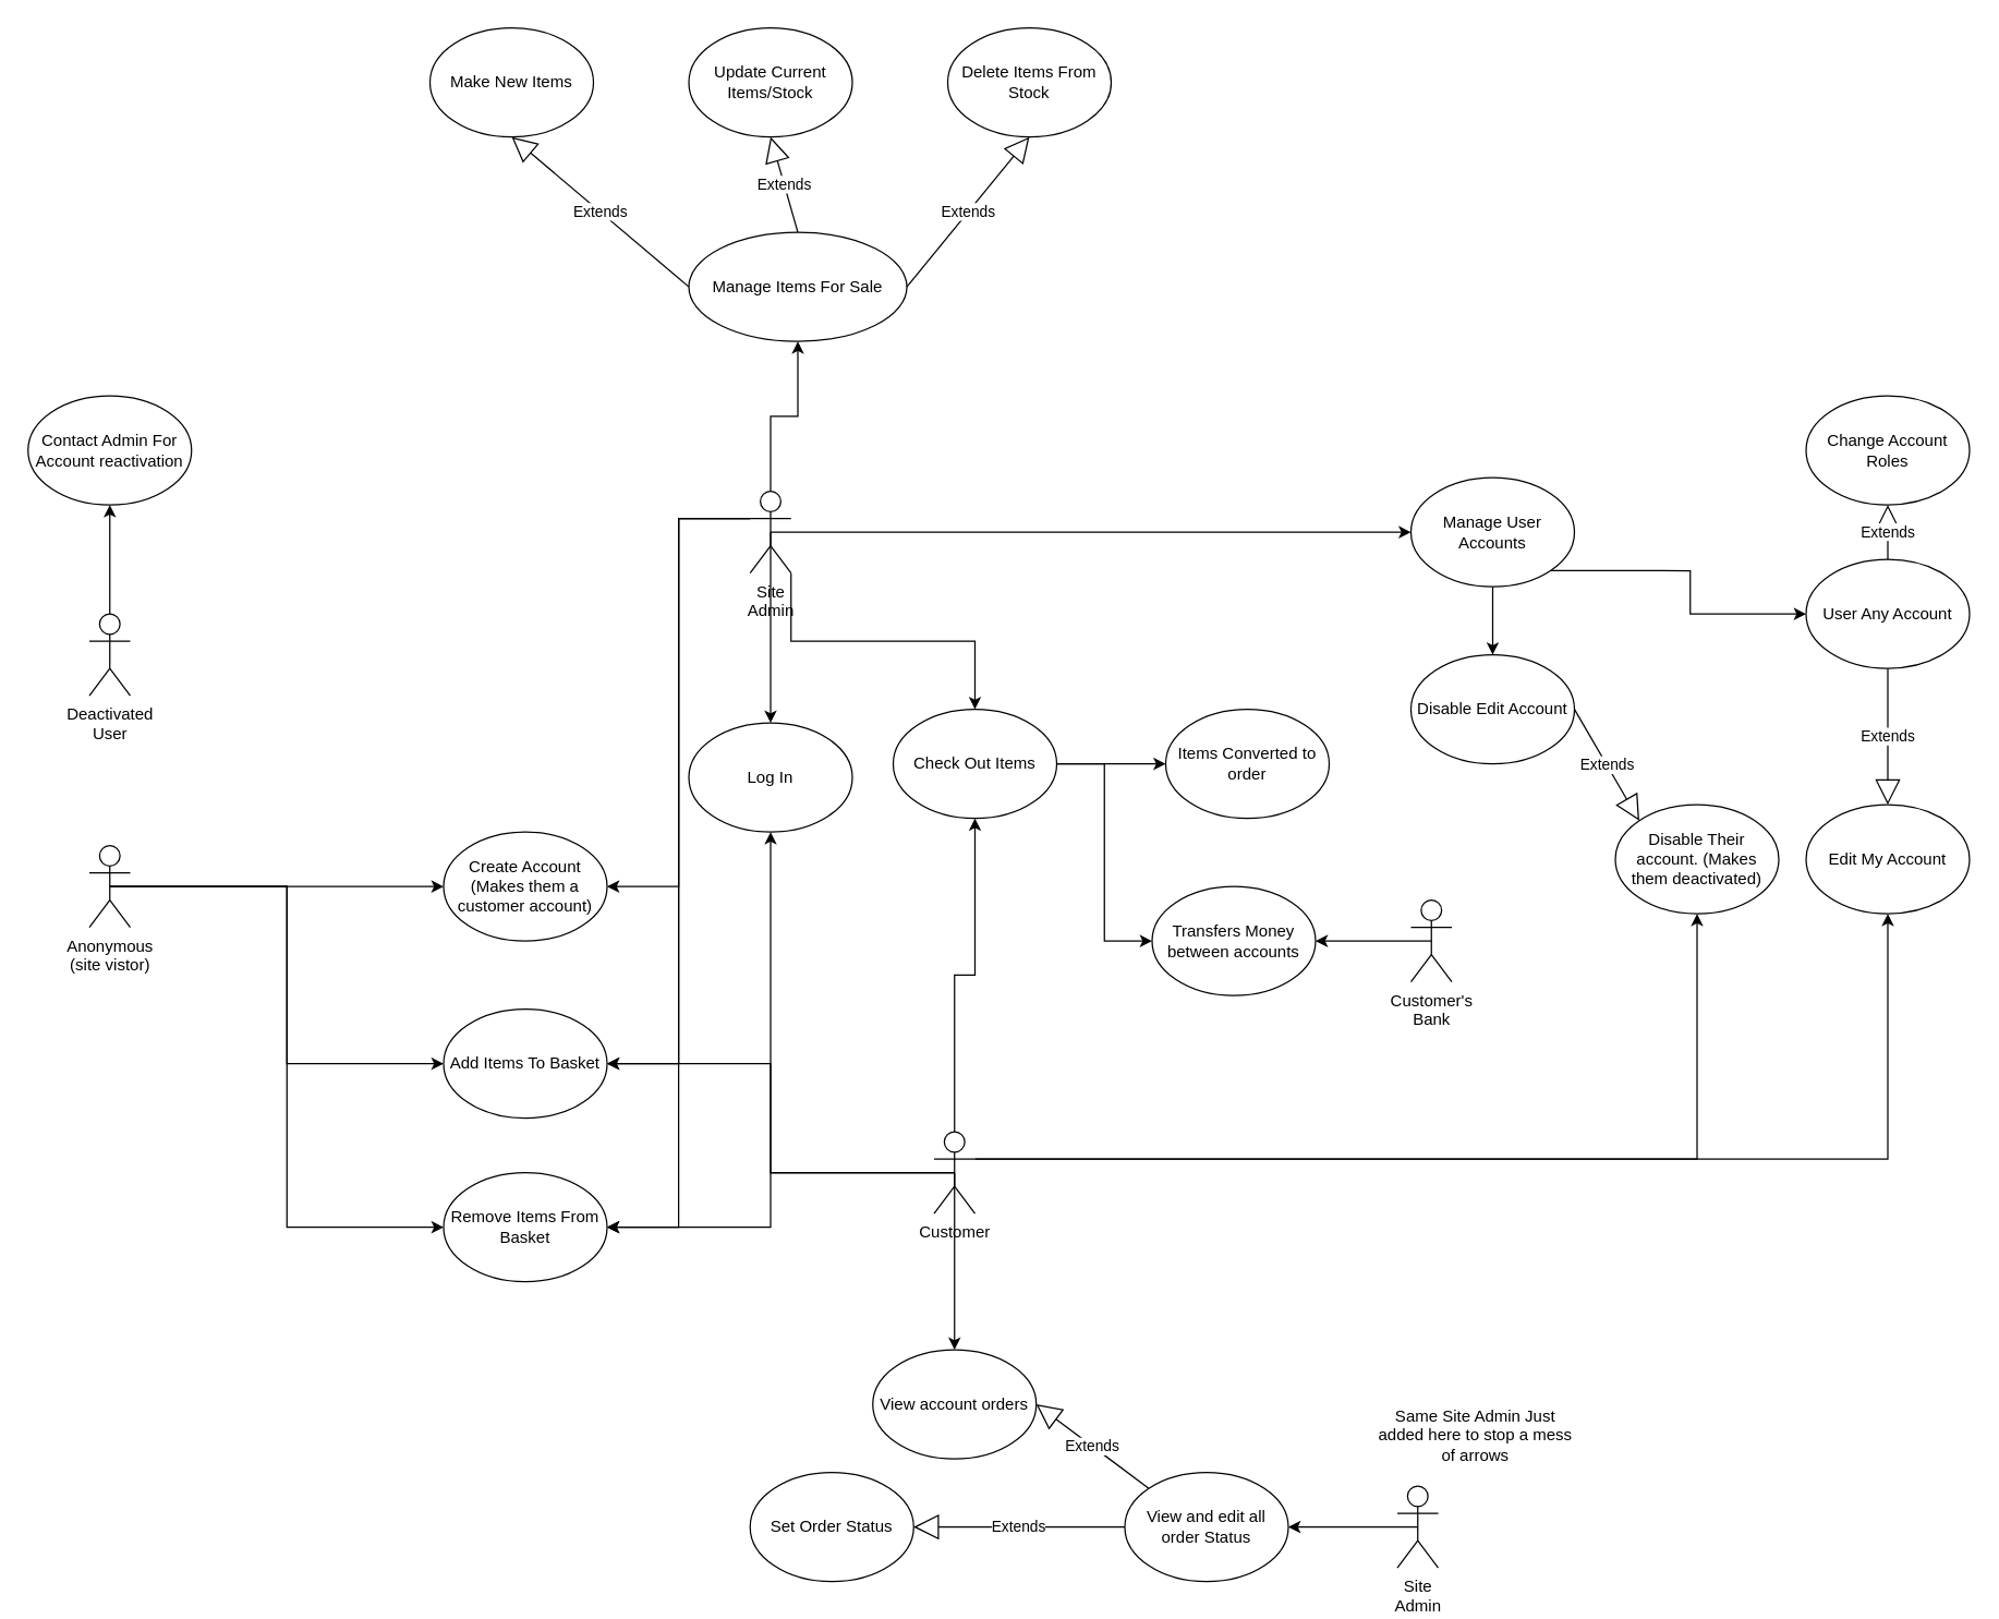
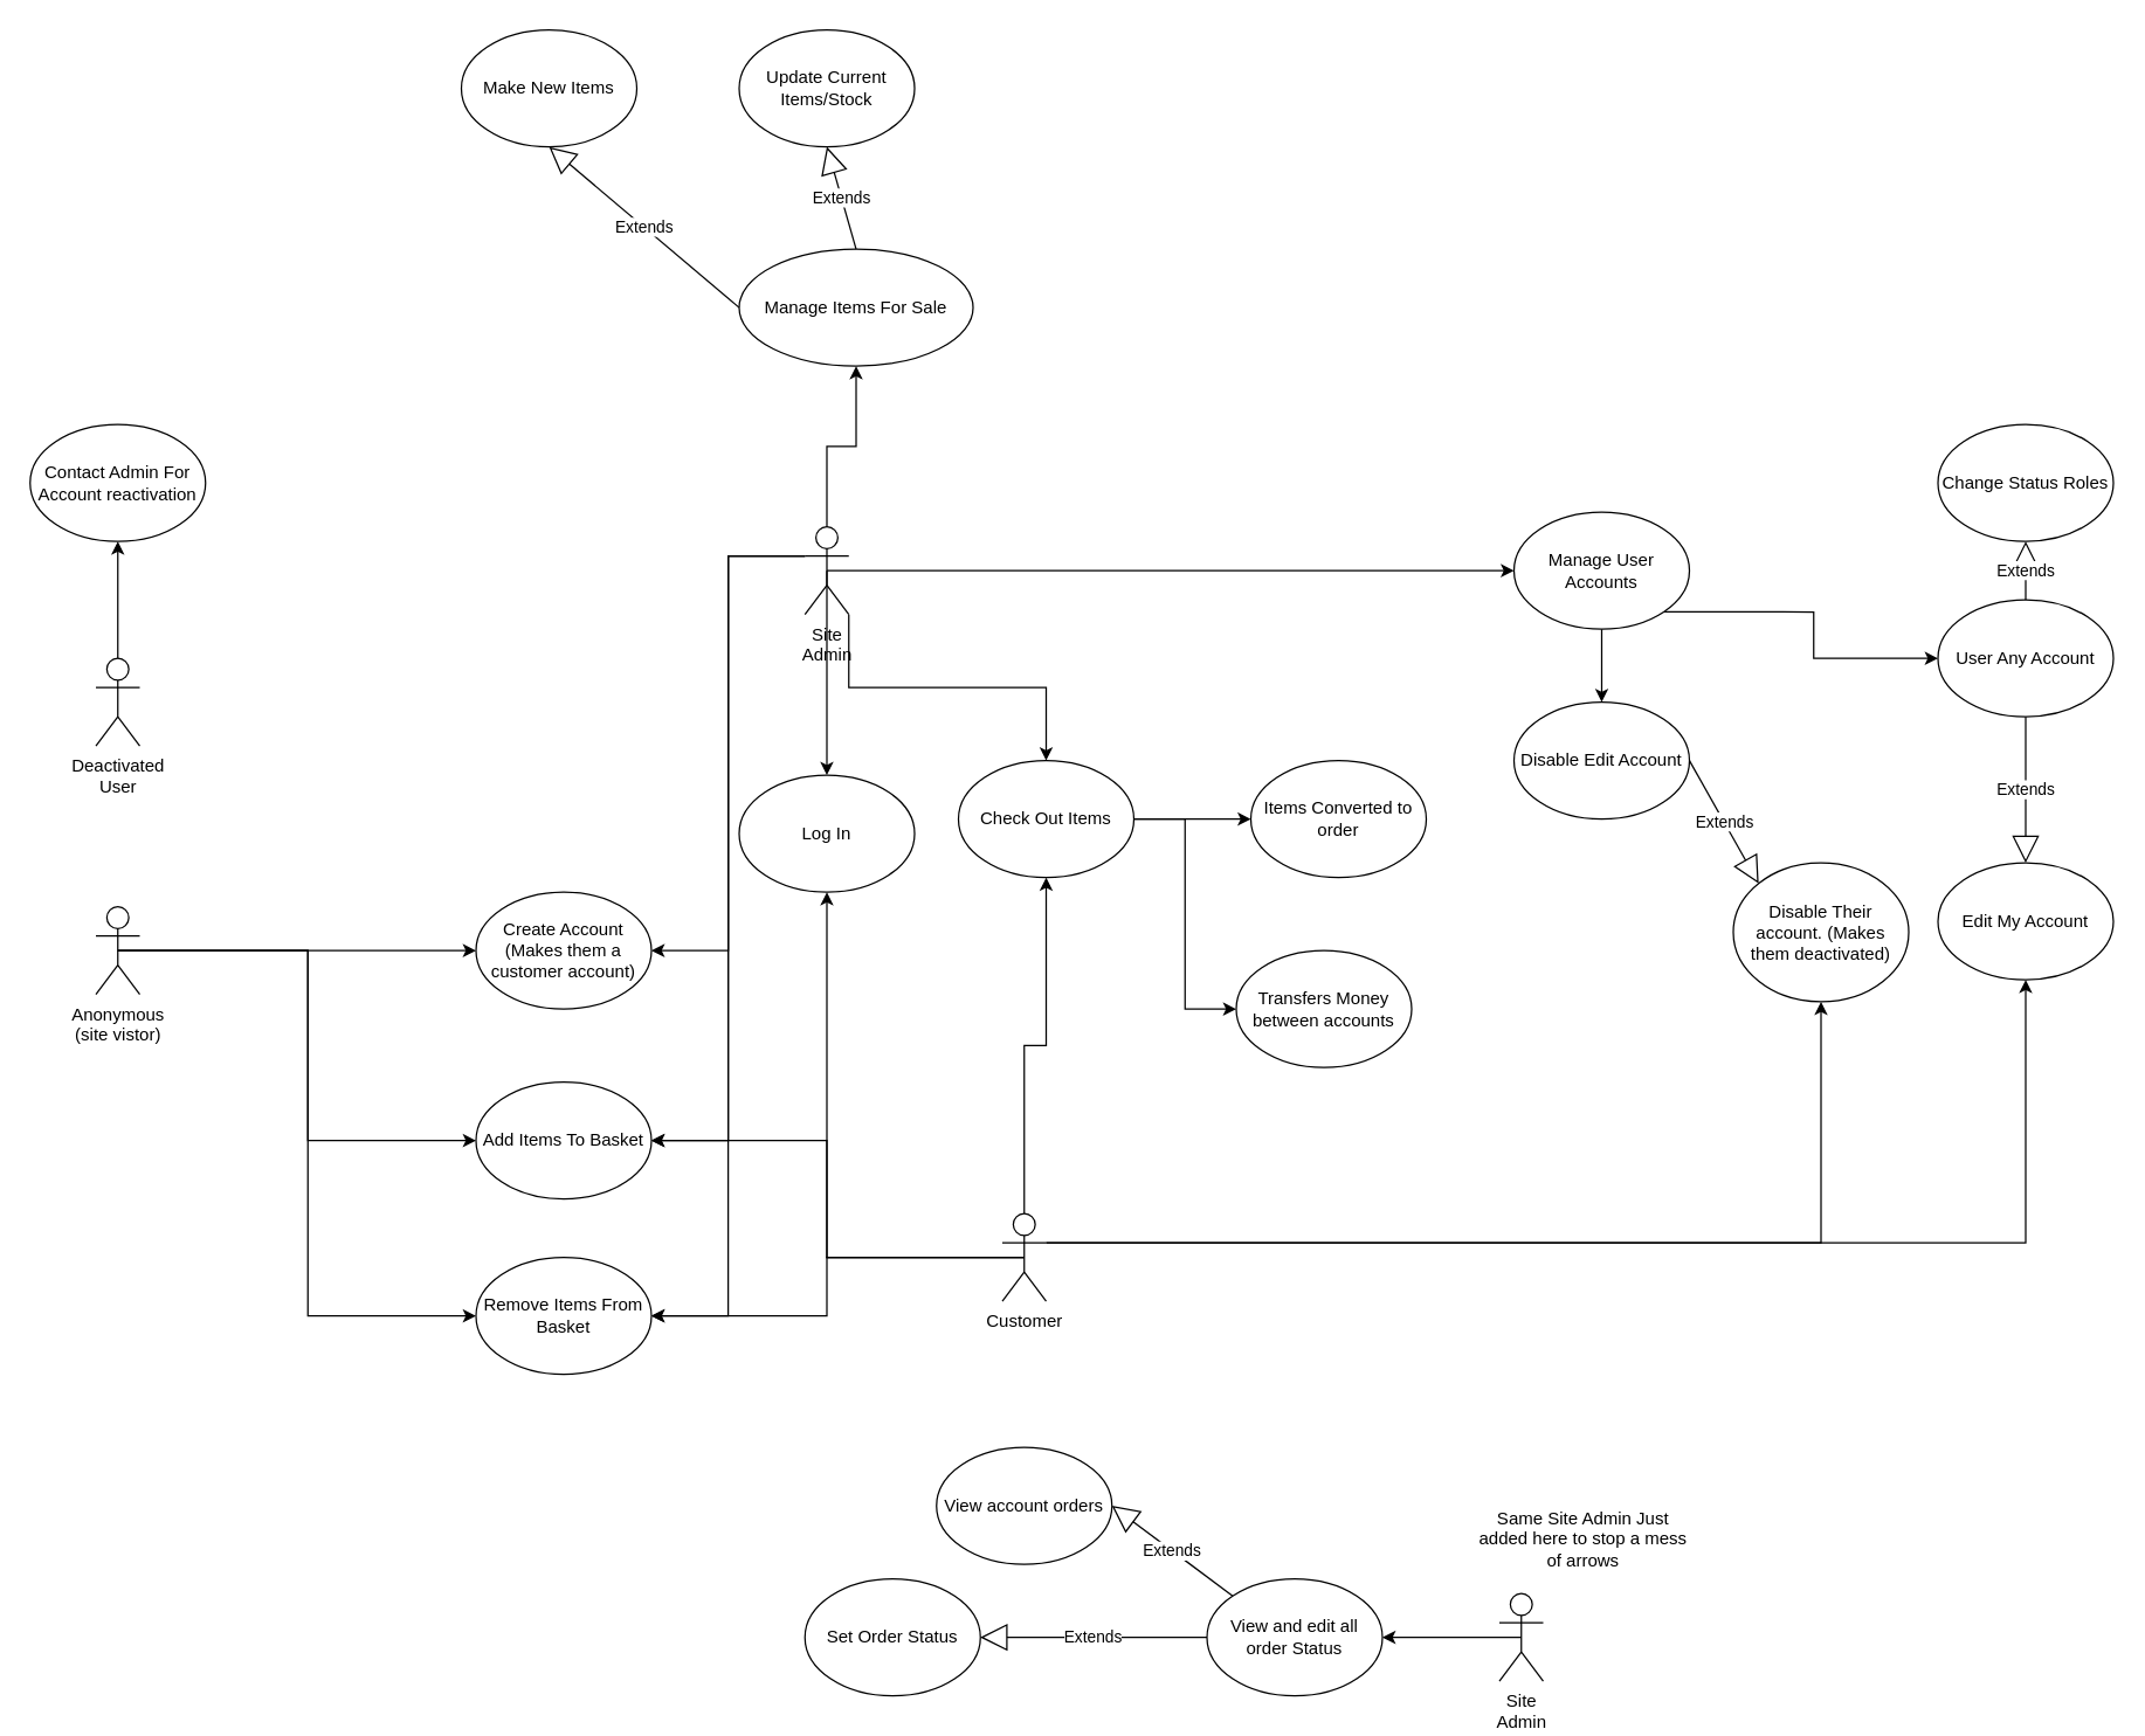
- <mxCell id="51" value="Delete Items From Stock" style="ellipse;whiteSpace=wrap;html=1;" vertex="1" parent="1"><mxGeometry x="695" y="20" width="120" height="80" as="geometry" /></mxCell>
- <mxCell id="53" value="Extends" style="endArrow=block;endSize=16;endFill=0;html=1;rounded=0;fillColor=#0839FF;exitX=1;exitY=0.5;exitDx=0;exitDy=0;entryX=0.5;entryY=1;entryDx=0;entryDy=0;" edge="1" parent="1" source="38" target="51"><mxGeometry width="160" relative="1" as="geometry"><mxPoint x="275" y="270" as="sourcePoint" /><mxPoint x="435" y="270" as="targetPoint" /></mxGeometry></mxCell>
- <mxCell id="45" value="Change Account Roles" style="ellipse;whiteSpace=wrap;html=1;" vertex="1" parent="1"><mxGeometry x="1325" y="290" width="120" height="80" as="geometry" /></mxCell>
+ <mxCell id="45" value="Change Status Roles" style="ellipse;whiteSpace=wrap;html=1;" vertex="1" parent="1"><mxGeometry x="1325" y="290" width="120" height="80" as="geometry" /></mxCell>
- <mxCell id="28" value="Disable Their account. (Makes them deactivated)" style="ellipse;whiteSpace=wrap;html=1;" vertex="1" parent="1"><mxGeometry x="1185" y="590" width="120" height="80" as="geometry" /></mxCell>
+ <mxCell id="28" value="Disable Their account. (Makes them deactivated)" style="ellipse;whiteSpace=wrap;html=1;" vertex="1" parent="1"><mxGeometry x="1185" y="590" width="120" height="95" as="geometry" /></mxCell>
- <mxCell id="34" style="edgeStyle=orthogonalEdgeStyle;rounded=0;orthogonalLoop=1;jettySize=auto;html=1;exitX=0.5;exitY=0.5;exitDx=0;exitDy=0;exitPerimeter=0;entryX=1;entryY=0.5;entryDx=0;entryDy=0;fillColor=#0839FF;" edge="1" parent="1" source="35" target="33"><mxGeometry relative="1" as="geometry" /></mxCell>
- <mxCell id="35" value="&lt;div&gt;Customer's&lt;/div&gt;&lt;div&gt;Bank&lt;br&gt;&lt;/div&gt;" style="shape=umlActor;verticalLabelPosition=bottom;verticalAlign=top;html=1;outlineConnect=0;" vertex="1" parent="1"><mxGeometry x="1035" y="660" width="30" height="60" as="geometry" /></mxCell>
- <mxCell id="20" style="edgeStyle=orthogonalEdgeStyle;rounded=0;orthogonalLoop=1;jettySize=auto;html=1;exitX=0.5;exitY=0.5;exitDx=0;exitDy=0;exitPerimeter=0;fillColor=#0839FF;" edge="1" parent="1" source="23" target="36"><mxGeometry relative="1" as="geometry" /></mxCell>
